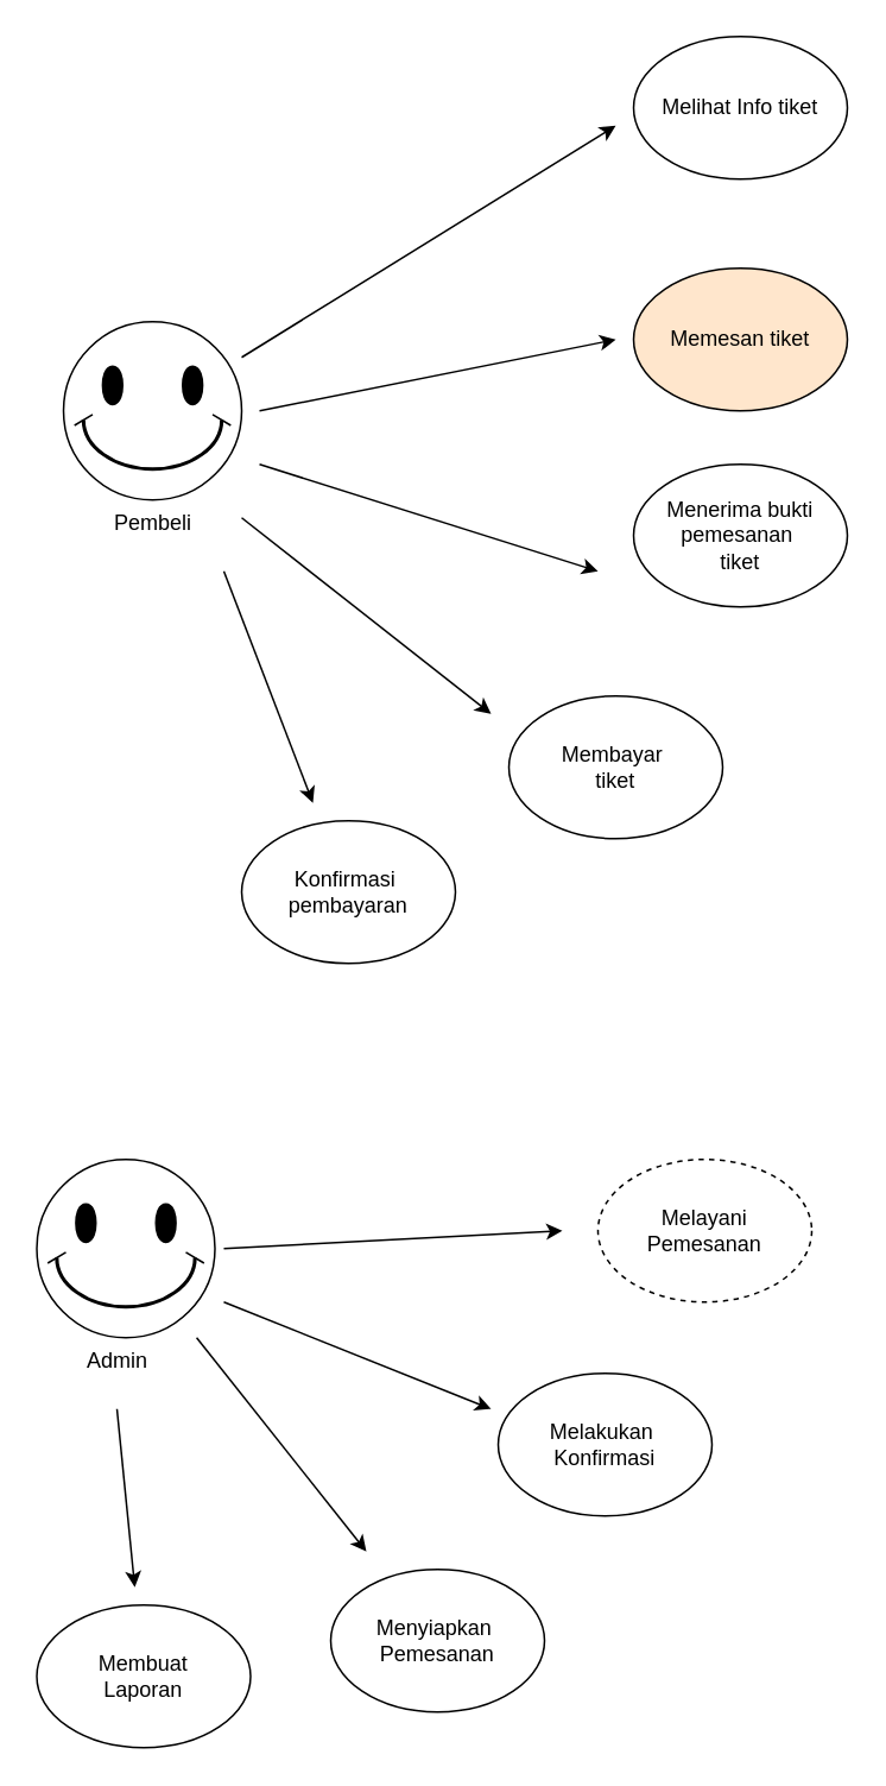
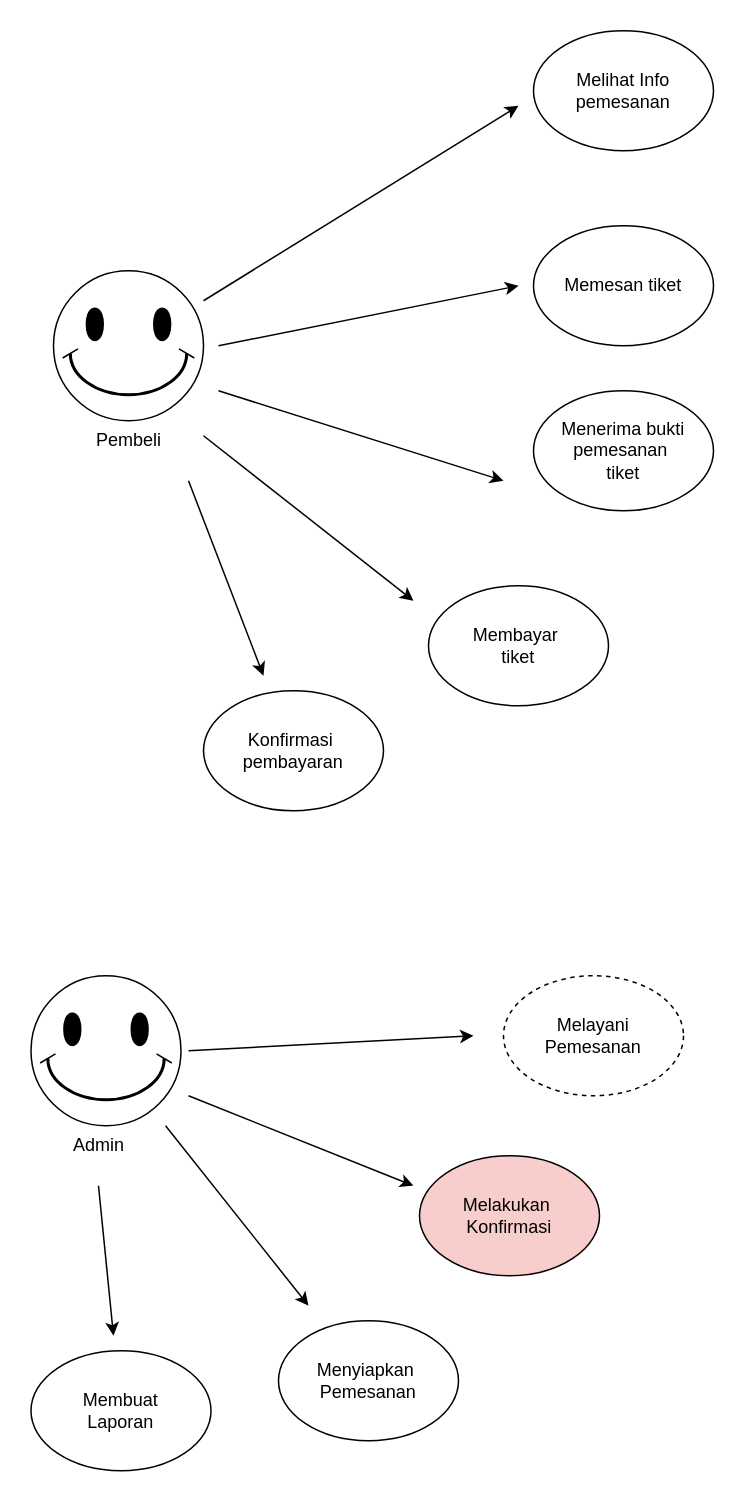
- <mxCell id="4" value="Melihat Info tiket" style="ellipse;whiteSpace=wrap;html=1;" vertex="1" parent="1"><mxGeometry x="355" y="20" width="120" height="80" as="geometry" /></mxCell>
+ <mxCell id="4" value="Melihat Info pemesanan" style="ellipse;whiteSpace=wrap;html=1;" vertex="1" parent="1"><mxGeometry x="355" y="20" width="120" height="80" as="geometry" /></mxCell>
- <mxCell id="5" value="Memesan tiket" style="ellipse;whiteSpace=wrap;html=1;fillColor=#ffe6cc;" vertex="1" parent="1"><mxGeometry x="355" y="150" width="120" height="80" as="geometry" /></mxCell>
+ <mxCell id="5" value="Memesan tiket" style="ellipse;whiteSpace=wrap;html=1;" vertex="1" parent="1"><mxGeometry x="355" y="150" width="120" height="80" as="geometry" /></mxCell>
- <mxCell id="17" value="Melakukan&amp;nbsp;&lt;br&gt;Konfirmasi" style="ellipse;whiteSpace=wrap;html=1;" vertex="1" parent="1"><mxGeometry x="279" y="770" width="120" height="80" as="geometry" /></mxCell>
+ <mxCell id="17" value="Melakukan&amp;nbsp;&lt;br&gt;Konfirmasi" style="ellipse;whiteSpace=wrap;html=1;fillColor=#f8cecc;" vertex="1" parent="1"><mxGeometry x="279" y="770" width="120" height="80" as="geometry" /></mxCell>
